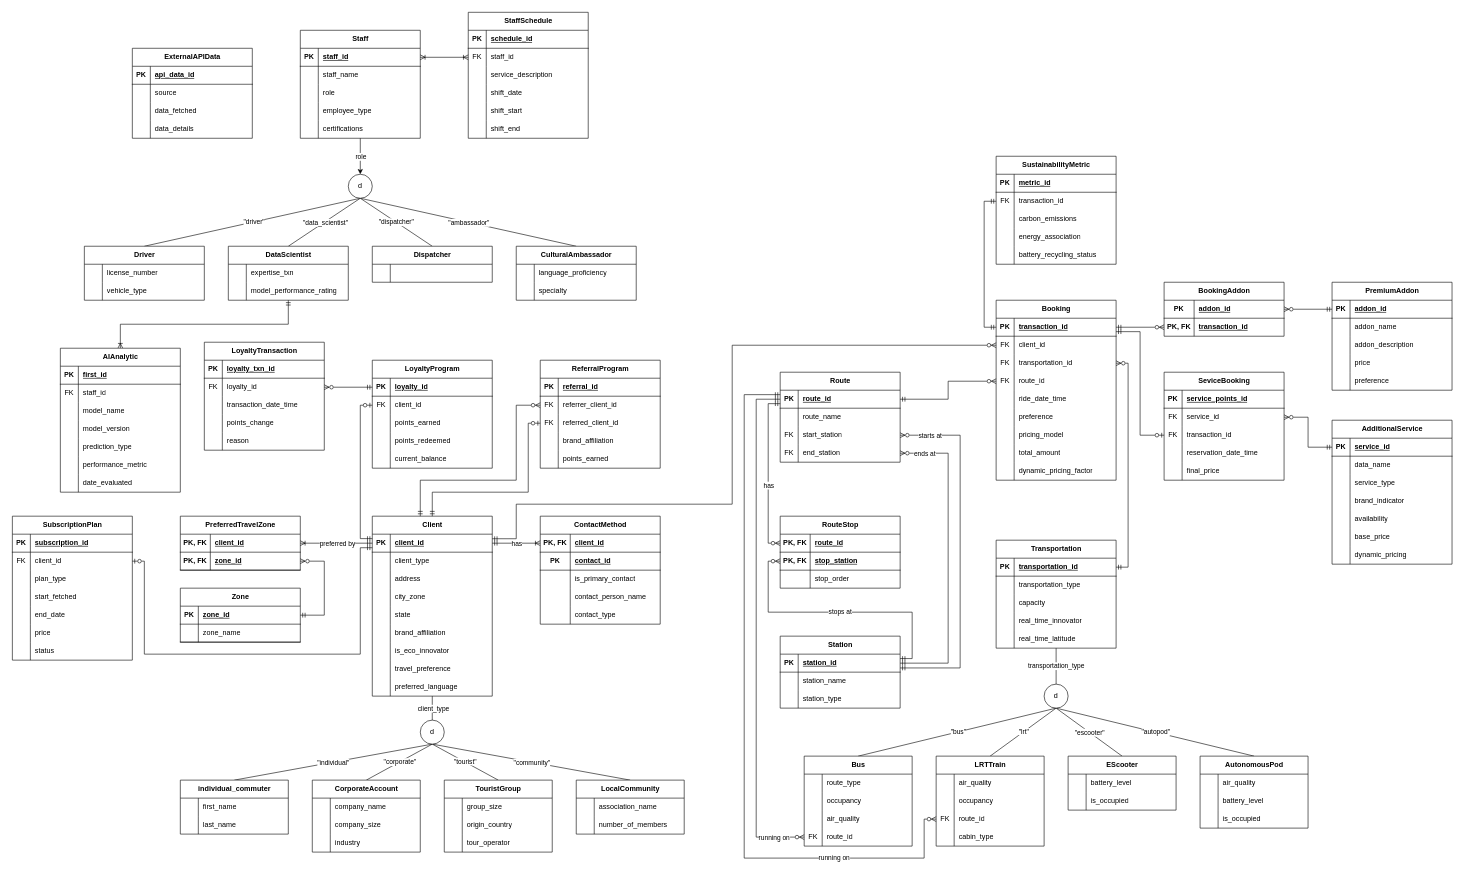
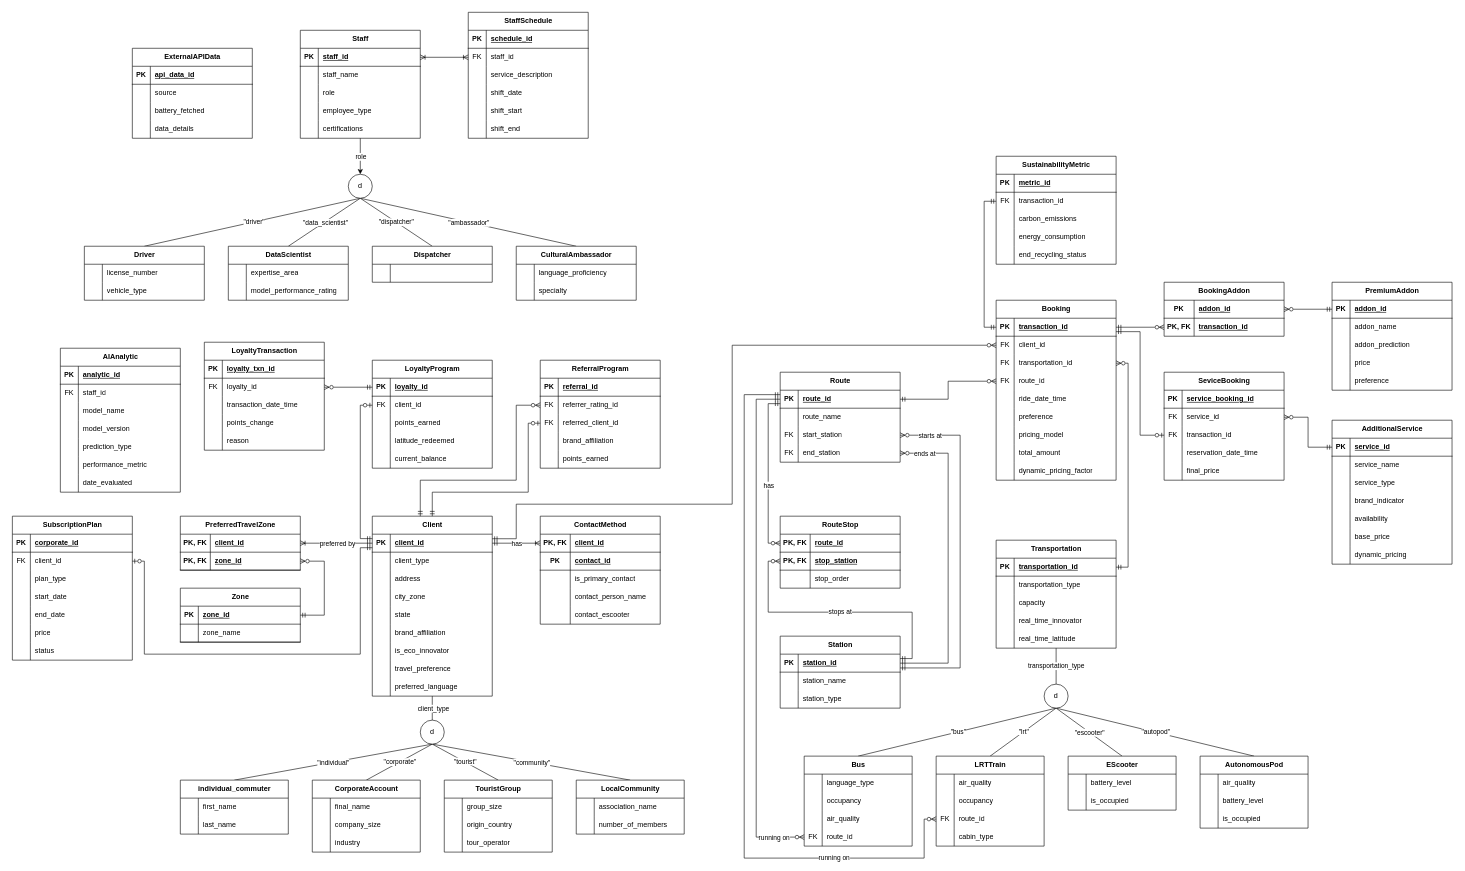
- <mxCell id="517" value="data_fetched" style="shape=partialRectangle;connectable=1;fillColor=none;top=0;left=0;bottom=0;right=0;align=left;spacingLeft=6;overflow=hidden;whiteSpace=wrap;html=1;movable=1;resizable=1;rotatable=1;deletable=1;editable=1;locked=0;" vertex="1" parent="515"><mxGeometry x="30" width="170.0" height="30" as="geometry"><mxRectangle width="170.0" height="30" as="alternateBounds" /></mxGeometry></mxCell>
+ <mxCell id="517" value="battery_fetched" style="shape=partialRectangle;connectable=1;fillColor=none;top=0;left=0;bottom=0;right=0;align=left;spacingLeft=6;overflow=hidden;whiteSpace=wrap;html=1;movable=1;resizable=1;rotatable=1;deletable=1;editable=1;locked=0;" vertex="1" parent="515"><mxGeometry x="30" width="170.0" height="30" as="geometry"><mxRectangle width="170.0" height="30" as="alternateBounds" /></mxGeometry></mxCell>
- <mxCell id="481" value="energy_association" style="shape=partialRectangle;connectable=1;fillColor=none;top=0;left=0;bottom=0;right=0;align=left;spacingLeft=6;overflow=hidden;whiteSpace=wrap;html=1;movable=1;resizable=1;rotatable=1;deletable=1;editable=1;locked=0;" vertex="1" parent="479"><mxGeometry x="30" width="170.0" height="30" as="geometry"><mxRectangle width="170.0" height="30" as="alternateBounds" /></mxGeometry></mxCell>
+ <mxCell id="481" value="energy_consumption" style="shape=partialRectangle;connectable=1;fillColor=none;top=0;left=0;bottom=0;right=0;align=left;spacingLeft=6;overflow=hidden;whiteSpace=wrap;html=1;movable=1;resizable=1;rotatable=1;deletable=1;editable=1;locked=0;" vertex="1" parent="479"><mxGeometry x="30" width="170.0" height="30" as="geometry"><mxRectangle width="170.0" height="30" as="alternateBounds" /></mxGeometry></mxCell>
- <mxCell id="484" value="battery_recycling_status" style="shape=partialRectangle;connectable=1;fillColor=none;top=0;left=0;bottom=0;right=0;align=left;spacingLeft=6;overflow=hidden;whiteSpace=wrap;html=1;movable=1;resizable=1;rotatable=1;deletable=1;editable=1;locked=0;" vertex="1" parent="482"><mxGeometry x="30" width="170.0" height="30" as="geometry"><mxRectangle width="170.0" height="30" as="alternateBounds" /></mxGeometry></mxCell>
+ <mxCell id="484" value="end_recycling_status" style="shape=partialRectangle;connectable=1;fillColor=none;top=0;left=0;bottom=0;right=0;align=left;spacingLeft=6;overflow=hidden;whiteSpace=wrap;html=1;movable=1;resizable=1;rotatable=1;deletable=1;editable=1;locked=0;" vertex="1" parent="482"><mxGeometry x="30" width="170.0" height="30" as="geometry"><mxRectangle width="170.0" height="30" as="alternateBounds" /></mxGeometry></mxCell>
- <mxCell id="404" value="expertise_txn" style="shape=partialRectangle;connectable=0;fillColor=none;top=0;left=0;bottom=0;right=0;align=left;spacingLeft=6;overflow=hidden;whiteSpace=wrap;html=1;" vertex="1" parent="402"><mxGeometry x="30" width="170" height="30" as="geometry"><mxRectangle width="170" height="30" as="alternateBounds" /></mxGeometry></mxCell>
+ <mxCell id="404" value="expertise_area" style="shape=partialRectangle;connectable=0;fillColor=none;top=0;left=0;bottom=0;right=0;align=left;spacingLeft=6;overflow=hidden;whiteSpace=wrap;html=1;" vertex="1" parent="402"><mxGeometry x="30" width="170" height="30" as="geometry"><mxRectangle width="170" height="30" as="alternateBounds" /></mxGeometry></mxCell>
- <mxCell id="400" style="edgeStyle=orthogonalEdgeStyle;rounded=0;orthogonalLoop=1;jettySize=auto;html=1;entryX=0.5;entryY=0;entryDx=0;entryDy=0;endArrow=ERoneToMany;endFill=0;startArrow=ERmandOne;startFill=0;" edge="1" parent="1" source="401" target="486"><mxGeometry relative="1" as="geometry"><Array as="points"><mxPoint x="480" y="540" /><mxPoint x="200" y="540" /></Array></mxGeometry></mxCell>
- <mxCell id="262" value="addon_description" style="shape=partialRectangle;connectable=1;fillColor=none;top=0;left=0;bottom=0;right=0;align=left;spacingLeft=6;overflow=hidden;whiteSpace=wrap;html=1;movable=1;resizable=1;rotatable=1;deletable=1;editable=1;locked=0;" vertex="1" parent="260"><mxGeometry x="30" width="170.0" height="30" as="geometry"><mxRectangle width="170.0" height="30" as="alternateBounds" /></mxGeometry></mxCell>
+ <mxCell id="262" value="addon_prediction" style="shape=partialRectangle;connectable=1;fillColor=none;top=0;left=0;bottom=0;right=0;align=left;spacingLeft=6;overflow=hidden;whiteSpace=wrap;html=1;movable=1;resizable=1;rotatable=1;deletable=1;editable=1;locked=0;" vertex="1" parent="260"><mxGeometry x="30" width="170.0" height="30" as="geometry"><mxRectangle width="170.0" height="30" as="alternateBounds" /></mxGeometry></mxCell>
- <mxCell id="489" value="first_id" style="shape=partialRectangle;connectable=0;fillColor=none;top=0;left=0;bottom=0;right=0;align=left;spacingLeft=6;fontStyle=5;overflow=hidden;whiteSpace=wrap;html=1;" vertex="1" parent="487"><mxGeometry x="30" width="170.0" height="30" as="geometry"><mxRectangle width="170.0" height="30" as="alternateBounds" /></mxGeometry></mxCell>
+ <mxCell id="489" value="analytic_id" style="shape=partialRectangle;connectable=0;fillColor=none;top=0;left=0;bottom=0;right=0;align=left;spacingLeft=6;fontStyle=5;overflow=hidden;whiteSpace=wrap;html=1;" vertex="1" parent="487"><mxGeometry x="30" width="170.0" height="30" as="geometry"><mxRectangle width="170.0" height="30" as="alternateBounds" /></mxGeometry></mxCell>
- <mxCell id="303" value="service_points_id" style="shape=partialRectangle;connectable=0;fillColor=none;top=0;left=0;bottom=0;right=0;align=left;spacingLeft=6;fontStyle=5;overflow=hidden;whiteSpace=wrap;html=1;" vertex="1" parent="301"><mxGeometry x="30" width="170" height="30" as="geometry"><mxRectangle width="170" height="30" as="alternateBounds" /></mxGeometry></mxCell>
+ <mxCell id="303" value="service_booking_id" style="shape=partialRectangle;connectable=0;fillColor=none;top=0;left=0;bottom=0;right=0;align=left;spacingLeft=6;fontStyle=5;overflow=hidden;whiteSpace=wrap;html=1;" vertex="1" parent="301"><mxGeometry x="30" width="170" height="30" as="geometry"><mxRectangle width="170" height="30" as="alternateBounds" /></mxGeometry></mxCell>
- <mxCell id="361" value="referrer_client_id" style="shape=partialRectangle;connectable=1;fillColor=none;top=0;left=0;bottom=0;right=0;align=left;spacingLeft=6;overflow=hidden;whiteSpace=wrap;html=1;movable=1;resizable=1;rotatable=1;deletable=1;editable=1;locked=0;" vertex="1" parent="359"><mxGeometry x="30" width="170.0" height="30" as="geometry"><mxRectangle width="170.0" height="30" as="alternateBounds" /></mxGeometry></mxCell>
+ <mxCell id="361" value="referrer_rating_id" style="shape=partialRectangle;connectable=1;fillColor=none;top=0;left=0;bottom=0;right=0;align=left;spacingLeft=6;overflow=hidden;whiteSpace=wrap;html=1;movable=1;resizable=1;rotatable=1;deletable=1;editable=1;locked=0;" vertex="1" parent="359"><mxGeometry x="30" width="170.0" height="30" as="geometry"><mxRectangle width="170.0" height="30" as="alternateBounds" /></mxGeometry></mxCell>
- <mxCell id="333" value="points_redeemed" style="shape=partialRectangle;connectable=1;fillColor=none;top=0;left=0;bottom=0;right=0;align=left;spacingLeft=6;overflow=hidden;whiteSpace=wrap;html=1;movable=1;resizable=1;rotatable=1;deletable=1;editable=1;locked=0;" vertex="1" parent="331"><mxGeometry x="30" width="170.0" height="30" as="geometry"><mxRectangle width="170.0" height="30" as="alternateBounds" /></mxGeometry></mxCell>
+ <mxCell id="333" value="latitude_redeemed" style="shape=partialRectangle;connectable=1;fillColor=none;top=0;left=0;bottom=0;right=0;align=left;spacingLeft=6;overflow=hidden;whiteSpace=wrap;html=1;movable=1;resizable=1;rotatable=1;deletable=1;editable=1;locked=0;" vertex="1" parent="331"><mxGeometry x="30" width="170.0" height="30" as="geometry"><mxRectangle width="170.0" height="30" as="alternateBounds" /></mxGeometry></mxCell>
- <mxCell id="284" value="data_name" style="shape=partialRectangle;connectable=1;fillColor=none;top=0;left=0;bottom=0;right=0;align=left;spacingLeft=6;overflow=hidden;whiteSpace=wrap;html=1;movable=1;resizable=1;rotatable=1;deletable=1;editable=1;locked=0;fontStyle=0" vertex="1" parent="282"><mxGeometry x="30" width="170.0" height="30" as="geometry"><mxRectangle width="170.0" height="30" as="alternateBounds" /></mxGeometry></mxCell>
+ <mxCell id="284" value="service_name" style="shape=partialRectangle;connectable=1;fillColor=none;top=0;left=0;bottom=0;right=0;align=left;spacingLeft=6;overflow=hidden;whiteSpace=wrap;html=1;movable=1;resizable=1;rotatable=1;deletable=1;editable=1;locked=0;fontStyle=0" vertex="1" parent="282"><mxGeometry x="30" width="170.0" height="30" as="geometry"><mxRectangle width="170.0" height="30" as="alternateBounds" /></mxGeometry></mxCell>
- <mxCell id="449" value="subscription_id" style="shape=partialRectangle;connectable=0;fillColor=none;top=0;left=0;bottom=0;right=0;align=left;spacingLeft=6;fontStyle=5;overflow=hidden;whiteSpace=wrap;html=1;" vertex="1" parent="447"><mxGeometry x="30" width="170.0" height="30" as="geometry"><mxRectangle width="170.0" height="30" as="alternateBounds" /></mxGeometry></mxCell>
+ <mxCell id="449" value="corporate_id" style="shape=partialRectangle;connectable=0;fillColor=none;top=0;left=0;bottom=0;right=0;align=left;spacingLeft=6;fontStyle=5;overflow=hidden;whiteSpace=wrap;html=1;" vertex="1" parent="447"><mxGeometry x="30" width="170.0" height="30" as="geometry"><mxRectangle width="170.0" height="30" as="alternateBounds" /></mxGeometry></mxCell>
- <mxCell id="458" value="start_fetched" style="shape=partialRectangle;connectable=1;fillColor=none;top=0;left=0;bottom=0;right=0;align=left;spacingLeft=6;overflow=hidden;whiteSpace=wrap;html=1;movable=1;resizable=1;rotatable=1;deletable=1;editable=1;locked=0;" vertex="1" parent="456"><mxGeometry x="30" width="170.0" height="30" as="geometry"><mxRectangle width="170.0" height="30" as="alternateBounds" /></mxGeometry></mxCell>
+ <mxCell id="458" value="start_date" style="shape=partialRectangle;connectable=1;fillColor=none;top=0;left=0;bottom=0;right=0;align=left;spacingLeft=6;overflow=hidden;whiteSpace=wrap;html=1;movable=1;resizable=1;rotatable=1;deletable=1;editable=1;locked=0;" vertex="1" parent="456"><mxGeometry x="30" width="170.0" height="30" as="geometry"><mxRectangle width="170.0" height="30" as="alternateBounds" /></mxGeometry></mxCell>
- <mxCell id="90" value="contact_type" style="shape=partialRectangle;connectable=1;fillColor=none;top=0;left=0;bottom=0;right=0;align=left;spacingLeft=6;overflow=hidden;whiteSpace=wrap;html=1;movable=1;resizable=1;rotatable=1;deletable=1;editable=1;locked=0;" vertex="1" parent="88"><mxGeometry x="50" width="150.0" height="30" as="geometry"><mxRectangle width="150.0" height="30" as="alternateBounds" /></mxGeometry></mxCell>
+ <mxCell id="90" value="contact_escooter" style="shape=partialRectangle;connectable=1;fillColor=none;top=0;left=0;bottom=0;right=0;align=left;spacingLeft=6;overflow=hidden;whiteSpace=wrap;html=1;movable=1;resizable=1;rotatable=1;deletable=1;editable=1;locked=0;" vertex="1" parent="88"><mxGeometry x="50" width="150.0" height="30" as="geometry"><mxRectangle width="150.0" height="30" as="alternateBounds" /></mxGeometry></mxCell>
- <mxCell id="137" value="route_type" style="shape=partialRectangle;connectable=0;fillColor=none;top=0;left=0;bottom=0;right=0;align=left;spacingLeft=6;overflow=hidden;whiteSpace=wrap;html=1;" vertex="1" parent="135"><mxGeometry x="30" width="150" height="30" as="geometry"><mxRectangle width="150" height="30" as="alternateBounds" /></mxGeometry></mxCell>
+ <mxCell id="137" value="language_type" style="shape=partialRectangle;connectable=0;fillColor=none;top=0;left=0;bottom=0;right=0;align=left;spacingLeft=6;overflow=hidden;whiteSpace=wrap;html=1;" vertex="1" parent="135"><mxGeometry x="30" width="150" height="30" as="geometry"><mxRectangle width="150" height="30" as="alternateBounds" /></mxGeometry></mxCell>
- <mxCell id="44" value="company_name" style="shape=partialRectangle;connectable=0;fillColor=none;top=0;left=0;bottom=0;right=0;align=left;spacingLeft=6;overflow=hidden;whiteSpace=wrap;html=1;" vertex="1" parent="42"><mxGeometry x="30" width="150" height="30" as="geometry"><mxRectangle width="150" height="30" as="alternateBounds" /></mxGeometry></mxCell>
+ <mxCell id="44" value="final_name" style="shape=partialRectangle;connectable=0;fillColor=none;top=0;left=0;bottom=0;right=0;align=left;spacingLeft=6;overflow=hidden;whiteSpace=wrap;html=1;" vertex="1" parent="42"><mxGeometry x="30" width="150" height="30" as="geometry"><mxRectangle width="150" height="30" as="alternateBounds" /></mxGeometry></mxCell>
